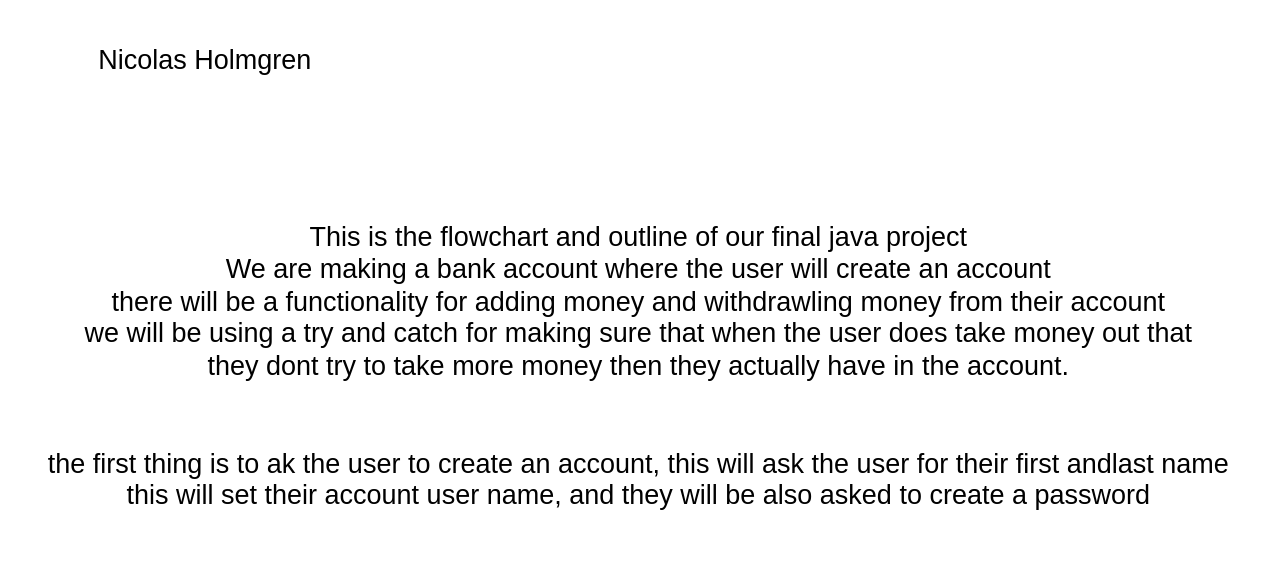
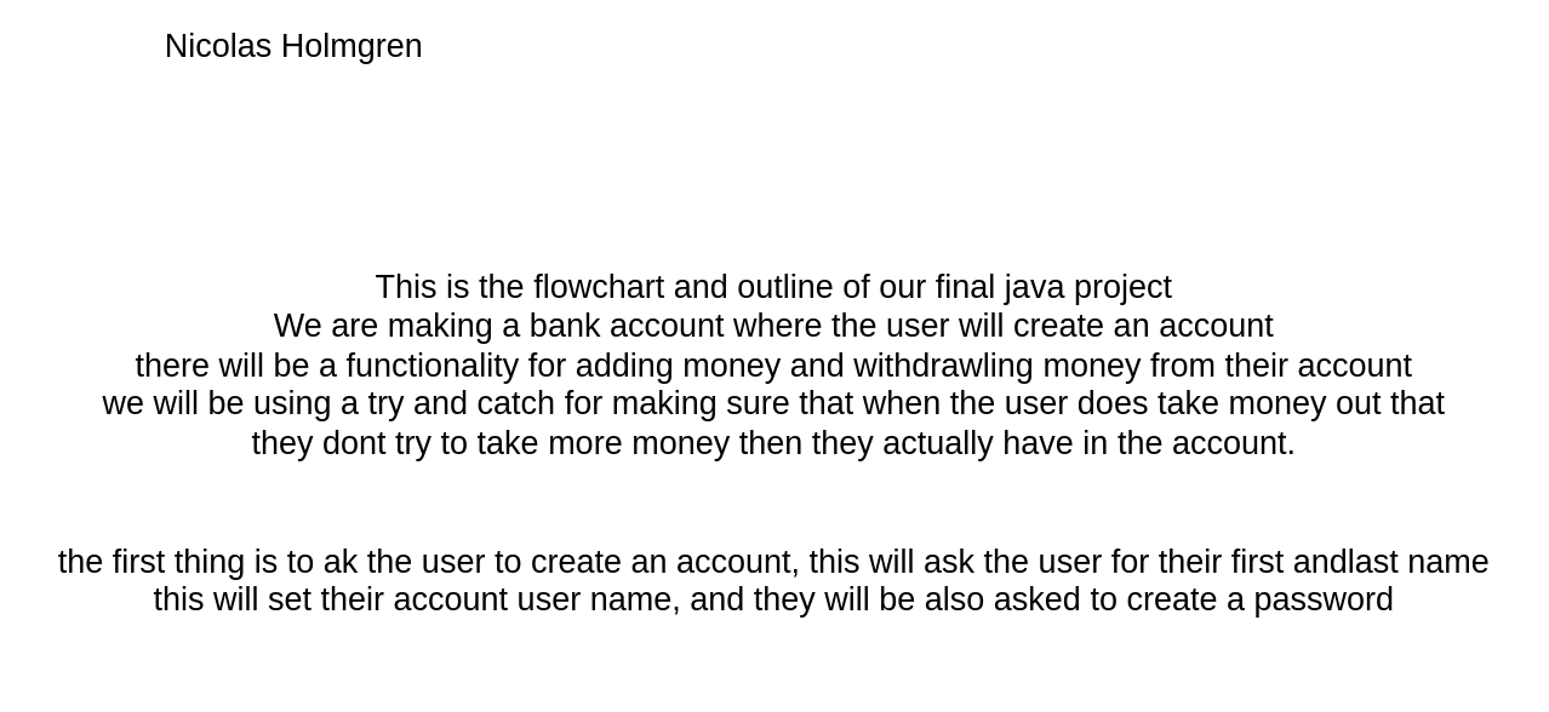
- <mxCell id="2" value="&lt;font style=&quot;font-size: 18px;&quot;&gt;Nicolas &lt;/font&gt;&lt;font style=&quot;font-size: 18px;&quot;&gt;Holmgren&lt;/font&gt;" style="text;html=1;align=center;verticalAlign=middle;resizable=0;points=[];autosize=1;strokeColor=none;fillColor=none;" vertex="1" parent="1"><mxGeometry x="51" y="20" width="170" height="40" as="geometry" /></mxCell>
+ <mxCell id="2" value="&lt;font style=&quot;font-size: 18px;&quot;&gt;Nicolas &lt;/font&gt;&lt;font style=&quot;font-size: 18px;&quot;&gt;Holmgren&lt;/font&gt;" style="text;html=1;align=center;verticalAlign=middle;resizable=0;points=[];autosize=1;strokeColor=none;fillColor=none;" vertex="1" parent="1"><mxGeometry x="76" y="5" width="170" height="40" as="geometry" /></mxCell>
